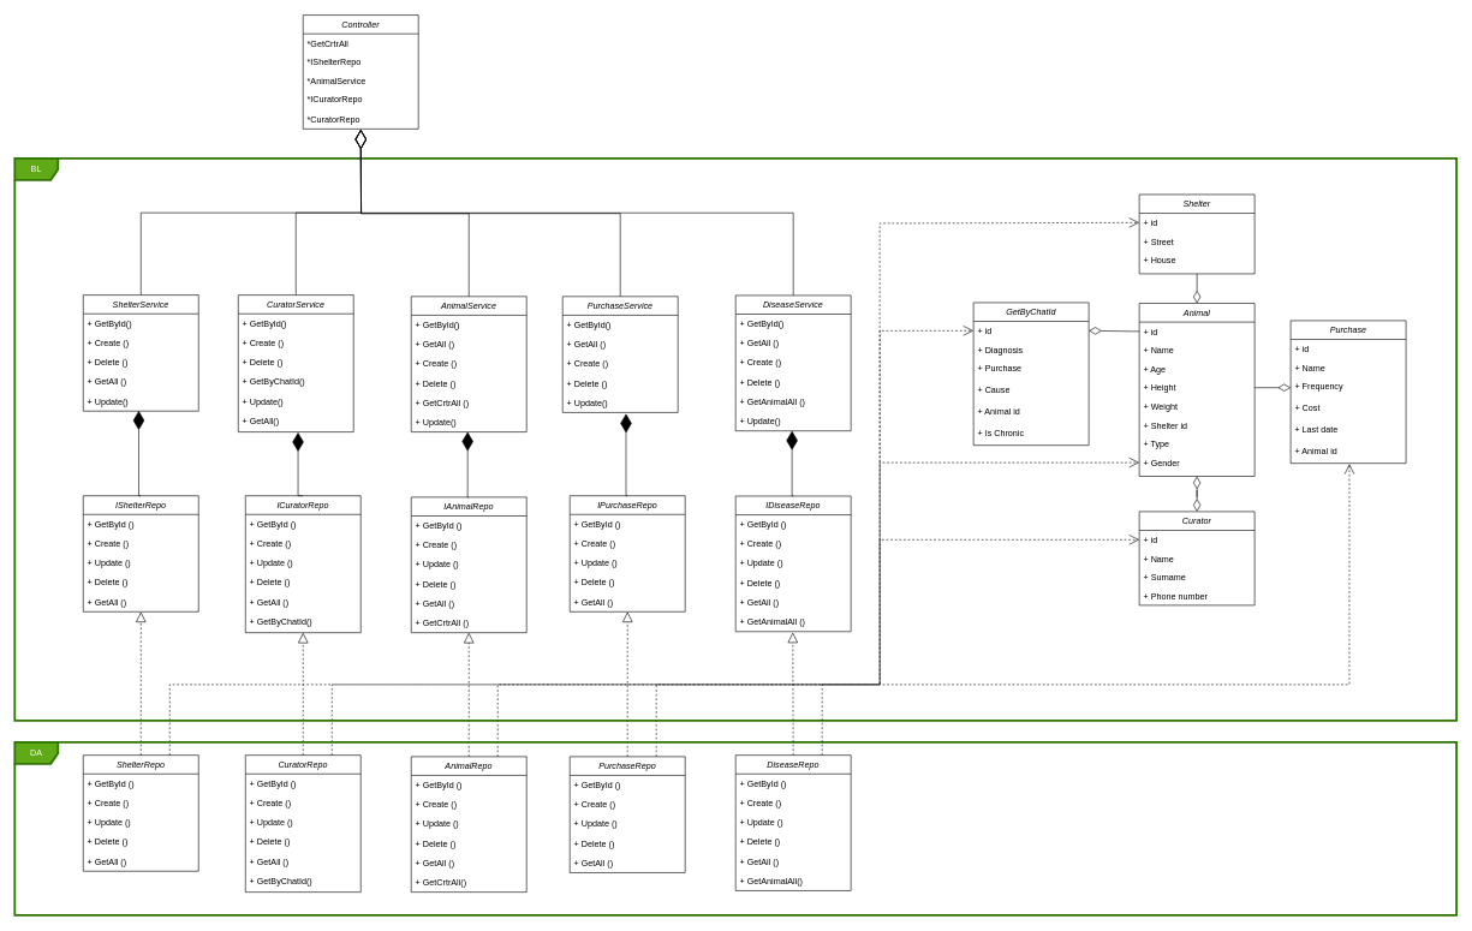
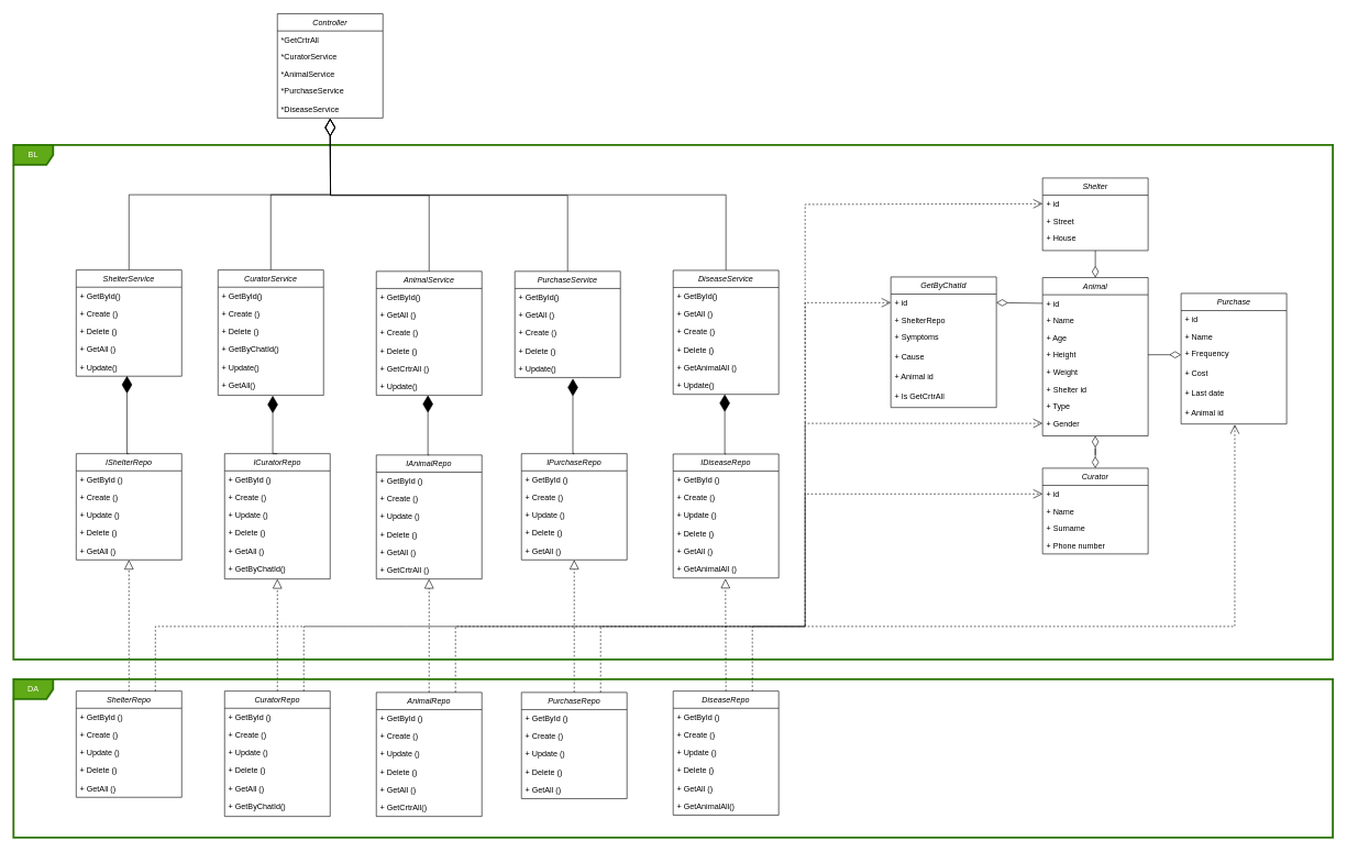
- <mxCell id="4" value="*IShelterRepo" style="text;align=left;verticalAlign=top;spacingLeft=4;spacingRight=4;overflow=hidden;rotatable=0;points=[[0,0.5],[1,0.5]];portConstraint=eastwest;rounded=0;shadow=0;html=0;" parent="2" vertex="1"><mxGeometry y="52" width="160" height="26" as="geometry" /></mxCell>
+ <mxCell id="4" value="*CuratorService" style="text;align=left;verticalAlign=top;spacingLeft=4;spacingRight=4;overflow=hidden;rotatable=0;points=[[0,0.5],[1,0.5]];portConstraint=eastwest;rounded=0;shadow=0;html=0;" parent="2" vertex="1"><mxGeometry y="52" width="160" height="26" as="geometry" /></mxCell>
- <mxCell id="6" value="*ICuratorRepo" style="text;align=left;verticalAlign=top;spacingLeft=4;spacingRight=4;overflow=hidden;rotatable=0;points=[[0,0.5],[1,0.5]];portConstraint=eastwest;rounded=0;shadow=0;html=0;" parent="2" vertex="1"><mxGeometry y="104" width="160" height="27" as="geometry" /></mxCell>
+ <mxCell id="6" value="*PurchaseService" style="text;align=left;verticalAlign=top;spacingLeft=4;spacingRight=4;overflow=hidden;rotatable=0;points=[[0,0.5],[1,0.5]];portConstraint=eastwest;rounded=0;shadow=0;html=0;" parent="2" vertex="1"><mxGeometry y="104" width="160" height="27" as="geometry" /></mxCell>
- <mxCell id="7" value="*CuratorRepo" style="text;align=left;verticalAlign=top;spacingLeft=4;spacingRight=4;overflow=hidden;rotatable=0;points=[[0,0.5],[1,0.5]];portConstraint=eastwest;rounded=0;shadow=0;html=0;" vertex="1" parent="2"><mxGeometry y="131" width="160" height="27" as="geometry" /></mxCell>
+ <mxCell id="7" value="*DiseaseService" style="text;align=left;verticalAlign=top;spacingLeft=4;spacingRight=4;overflow=hidden;rotatable=0;points=[[0,0.5],[1,0.5]];portConstraint=eastwest;rounded=0;shadow=0;html=0;" vertex="1" parent="2"><mxGeometry y="131" width="160" height="27" as="geometry" /></mxCell>
- <mxCell id="135" value="+ Diagnosis" style="text;align=left;verticalAlign=top;spacingLeft=4;spacingRight=4;overflow=hidden;rotatable=0;points=[[0,0.5],[1,0.5]];portConstraint=eastwest;rounded=0;shadow=0;html=0;" parent="133" vertex="1"><mxGeometry y="52" width="160" height="26" as="geometry" /></mxCell>
+ <mxCell id="135" value="+ ShelterRepo" style="text;align=left;verticalAlign=top;spacingLeft=4;spacingRight=4;overflow=hidden;rotatable=0;points=[[0,0.5],[1,0.5]];portConstraint=eastwest;rounded=0;shadow=0;html=0;" parent="133" vertex="1"><mxGeometry y="52" width="160" height="26" as="geometry" /></mxCell>
- <mxCell id="136" value="+ Purchase" style="text;align=left;verticalAlign=top;spacingLeft=4;spacingRight=4;overflow=hidden;rotatable=0;points=[[0,0.5],[1,0.5]];portConstraint=eastwest;rounded=0;shadow=0;html=0;spacing=2;" parent="133" vertex="1"><mxGeometry y="78" width="160" height="30" as="geometry" /></mxCell>
+ <mxCell id="136" value="+ Symptoms" style="text;align=left;verticalAlign=top;spacingLeft=4;spacingRight=4;overflow=hidden;rotatable=0;points=[[0,0.5],[1,0.5]];portConstraint=eastwest;rounded=0;shadow=0;html=0;spacing=2;" parent="133" vertex="1"><mxGeometry y="78" width="160" height="30" as="geometry" /></mxCell>
- <mxCell id="139" value="+ Is Chronic" style="text;align=left;verticalAlign=top;spacingLeft=4;spacingRight=4;overflow=hidden;rotatable=0;points=[[0,0.5],[1,0.5]];portConstraint=eastwest;rounded=0;shadow=0;html=0;" vertex="1" parent="133"><mxGeometry y="168" width="160" height="30" as="geometry" /></mxCell>
+ <mxCell id="139" value="+ Is GetCrtrAll" style="text;align=left;verticalAlign=top;spacingLeft=4;spacingRight=4;overflow=hidden;rotatable=0;points=[[0,0.5],[1,0.5]];portConstraint=eastwest;rounded=0;shadow=0;html=0;" vertex="1" parent="133"><mxGeometry y="168" width="160" height="30" as="geometry" /></mxCell>
